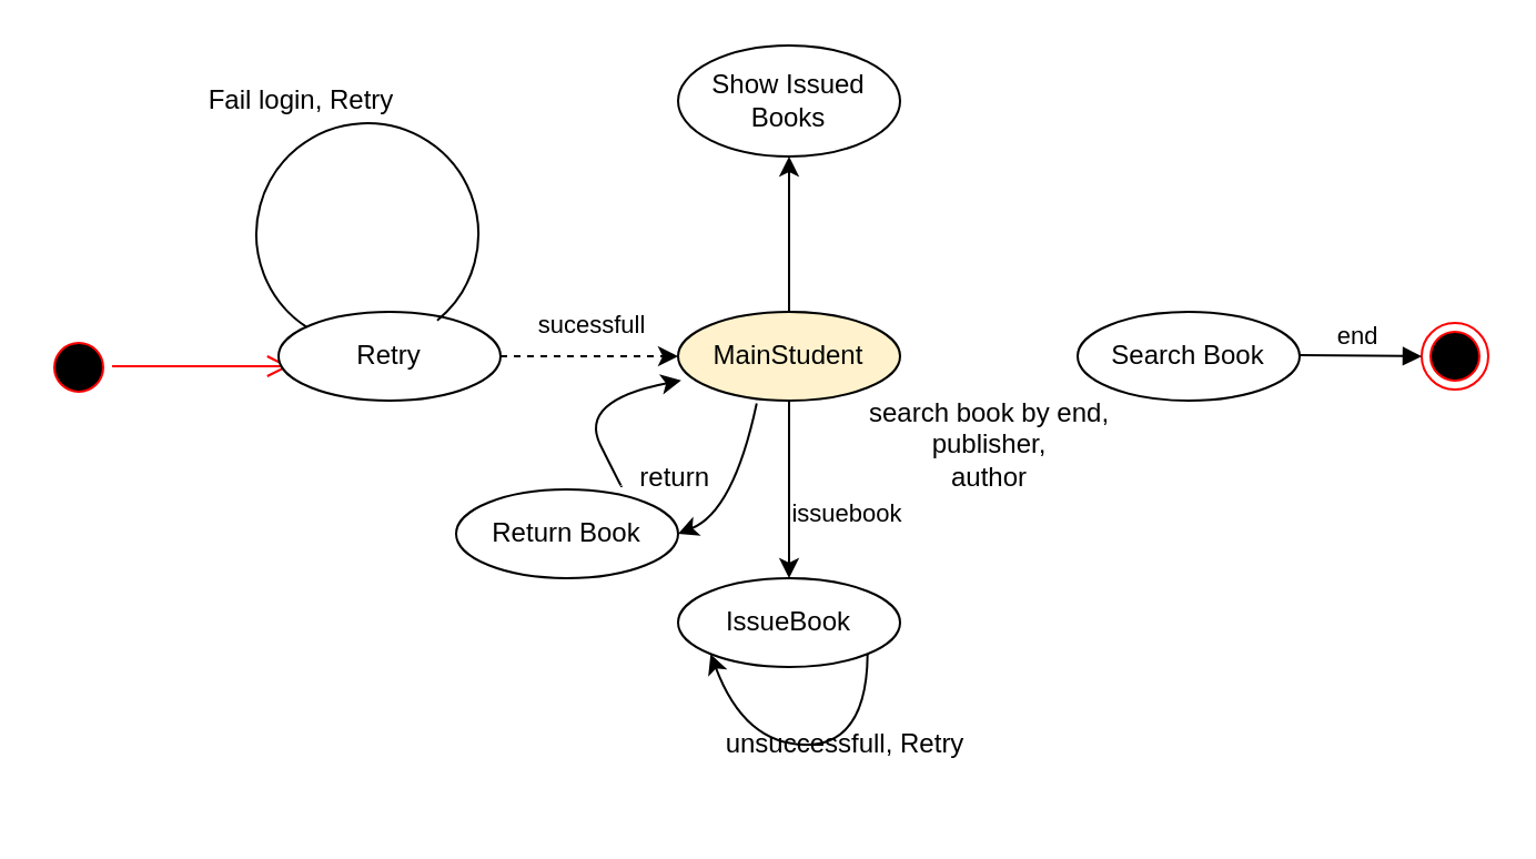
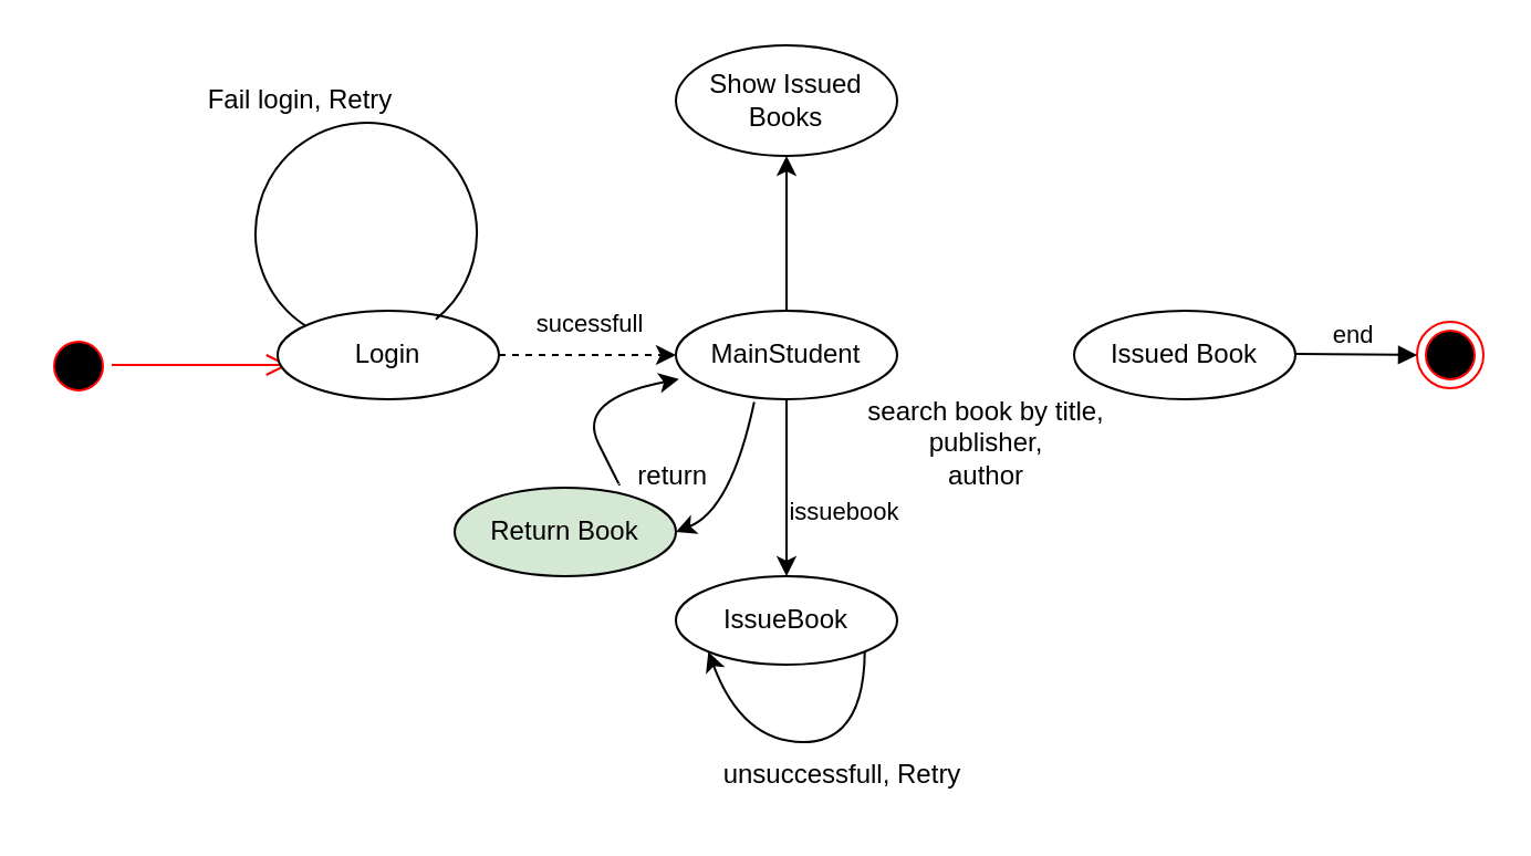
- <mxCell id="6" value="Retry" style="ellipse;whiteSpace=wrap;html=1;align=center;" vertex="1" parent="1"><mxGeometry x="125" y="140" width="100" height="40" as="geometry" /></mxCell>
+ <mxCell id="6" value="Login" style="ellipse;whiteSpace=wrap;html=1;align=center;" vertex="1" parent="1"><mxGeometry x="125" y="140" width="100" height="40" as="geometry" /></mxCell>
- <mxCell id="10" value="MainStudent" style="ellipse;whiteSpace=wrap;html=1;align=center;fillColor=#fff2cc;" vertex="1" parent="1"><mxGeometry x="305" y="140" width="100" height="40" as="geometry" /></mxCell>
+ <mxCell id="10" value="MainStudent" style="ellipse;whiteSpace=wrap;html=1;align=center;" vertex="1" parent="1"><mxGeometry x="305" y="140" width="100" height="40" as="geometry" /></mxCell>
- <mxCell id="17" value="Search Book" style="ellipse;whiteSpace=wrap;html=1;align=center;" vertex="1" parent="1"><mxGeometry x="485" y="140" width="100" height="40" as="geometry" /></mxCell>
+ <mxCell id="17" value="Issued Book" style="ellipse;whiteSpace=wrap;html=1;align=center;" vertex="1" parent="1"><mxGeometry x="485" y="140" width="100" height="40" as="geometry" /></mxCell>
- <mxCell id="18" value="search book by end,&lt;br&gt;publisher,&lt;br&gt;author" style="text;html=1;align=center;verticalAlign=middle;resizable=0;points=[];autosize=1;strokeColor=none;fillColor=none;" vertex="1" parent="1"><mxGeometry x="380" y="170" width="130" height="60" as="geometry" /></mxCell>
+ <mxCell id="18" value="search book by title,&lt;br&gt;publisher,&lt;br&gt;author" style="text;html=1;align=center;verticalAlign=middle;resizable=0;points=[];autosize=1;strokeColor=none;fillColor=none;" vertex="1" parent="1"><mxGeometry x="380" y="170" width="130" height="60" as="geometry" /></mxCell>
- <mxCell id="21" value="Return Book" style="ellipse;whiteSpace=wrap;html=1;align=center;" vertex="1" parent="1"><mxGeometry x="205" y="220" width="100" height="40" as="geometry" /></mxCell>
+ <mxCell id="21" value="Return Book" style="ellipse;whiteSpace=wrap;html=1;align=center;fillColor=#d5e8d4;" vertex="1" parent="1"><mxGeometry x="205" y="220" width="100" height="40" as="geometry" /></mxCell>
- <mxCell id="16" value="unsuccessfull, Retry&lt;br&gt;" style="text;html=1;align=center;verticalAlign=middle;resizable=0;points=[];autosize=1;strokeColor=none;fillColor=none;" vertex="1" parent="1"><mxGeometry x="315" y="320" width="130" height="30" as="geometry" /></mxCell>
+ <mxCell id="16" value="unsuccessfull, Retry&lt;br&gt;" style="text;html=1;align=center;verticalAlign=middle;resizable=0;points=[];autosize=1;strokeColor=none;fillColor=none;" vertex="1" parent="1"><mxGeometry x="315" y="335" width="130" height="30" as="geometry" /></mxCell>
